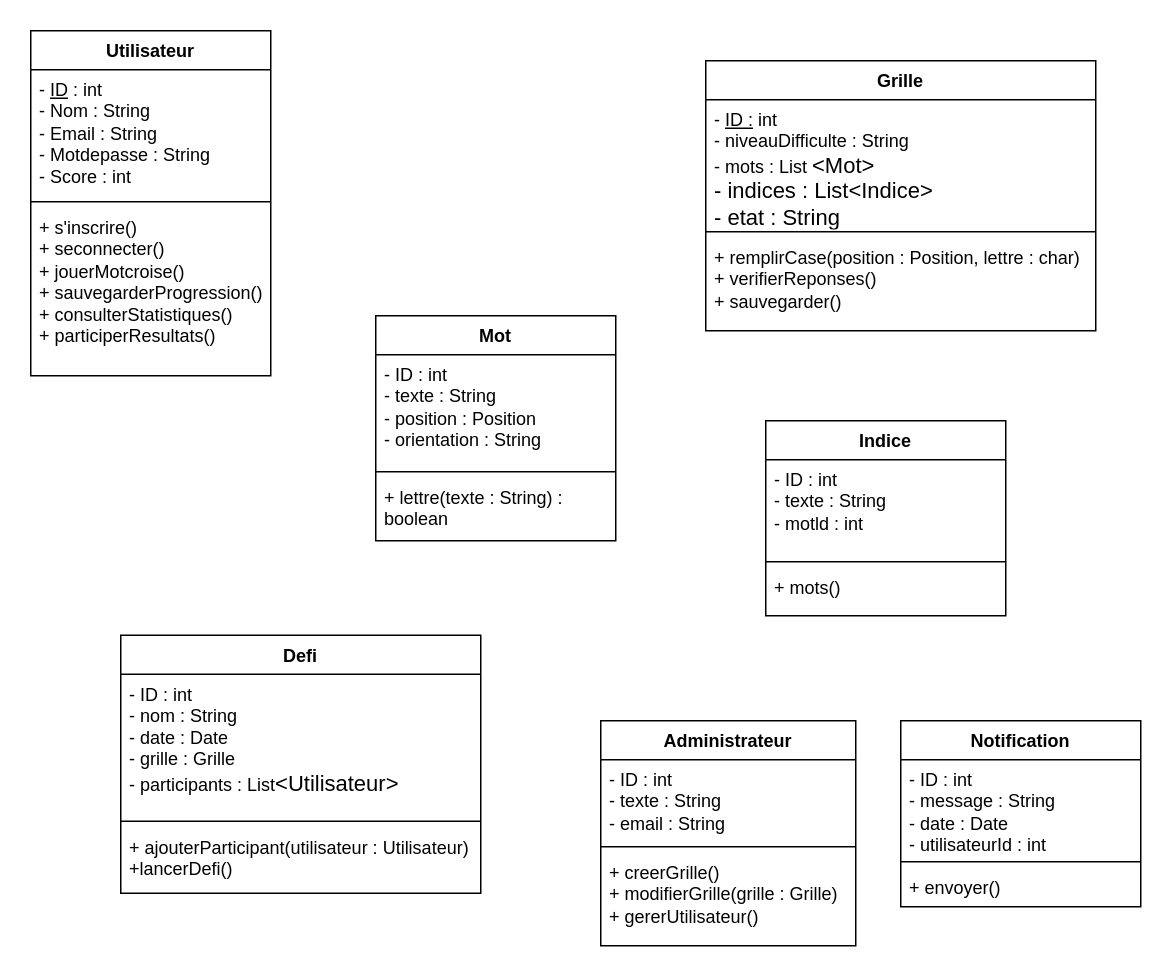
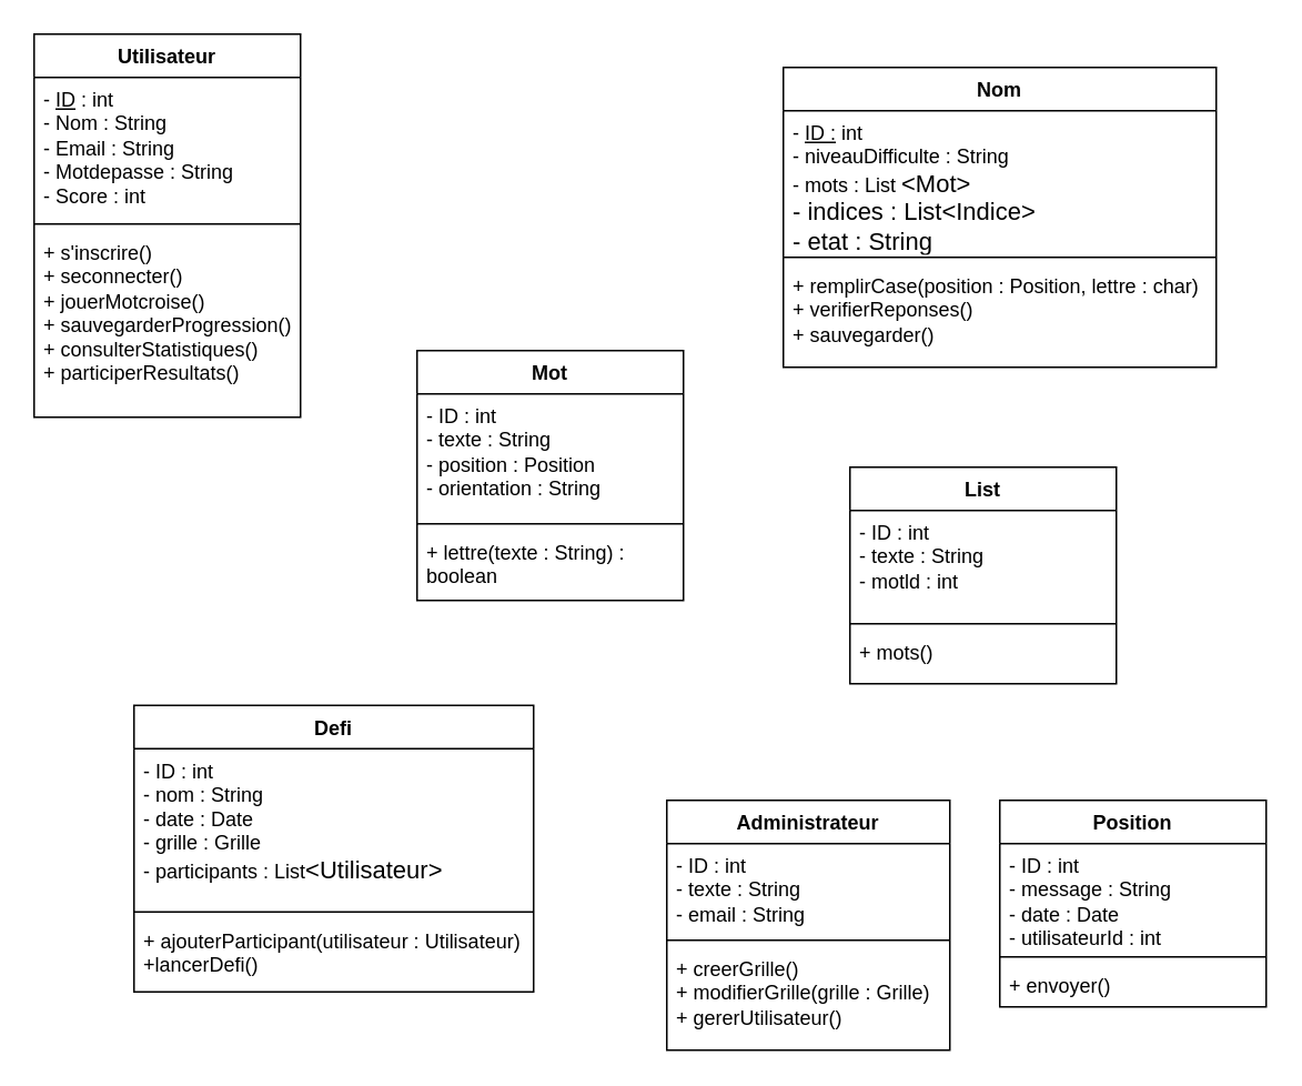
- <mxCell id="10" value="Grille" style="swimlane;fontStyle=1;align=center;verticalAlign=top;childLayout=stackLayout;horizontal=1;startSize=26;horizontalStack=0;resizeParent=1;resizeParentMax=0;resizeLast=0;collapsible=1;marginBottom=0;whiteSpace=wrap;html=1;" vertex="1" parent="1"><mxGeometry x="470" y="40" width="260" height="180" as="geometry" /></mxCell>
+ <mxCell id="10" value="Nom" style="swimlane;fontStyle=1;align=center;verticalAlign=top;childLayout=stackLayout;horizontal=1;startSize=26;horizontalStack=0;resizeParent=1;resizeParentMax=0;resizeLast=0;collapsible=1;marginBottom=0;whiteSpace=wrap;html=1;" vertex="1" parent="1"><mxGeometry x="470" y="40" width="260" height="180" as="geometry" /></mxCell>
- <mxCell id="14" value="Indice" style="swimlane;fontStyle=1;align=center;verticalAlign=top;childLayout=stackLayout;horizontal=1;startSize=26;horizontalStack=0;resizeParent=1;resizeParentMax=0;resizeLast=0;collapsible=1;marginBottom=0;whiteSpace=wrap;html=1;" vertex="1" parent="1"><mxGeometry x="510" y="280" width="160" height="130" as="geometry" /></mxCell>
+ <mxCell id="14" value="List" style="swimlane;fontStyle=1;align=center;verticalAlign=top;childLayout=stackLayout;horizontal=1;startSize=26;horizontalStack=0;resizeParent=1;resizeParentMax=0;resizeLast=0;collapsible=1;marginBottom=0;whiteSpace=wrap;html=1;" vertex="1" parent="1"><mxGeometry x="510" y="280" width="160" height="130" as="geometry" /></mxCell>
- <mxCell id="26" value="Notification" style="swimlane;fontStyle=1;align=center;verticalAlign=top;childLayout=stackLayout;horizontal=1;startSize=26;horizontalStack=0;resizeParent=1;resizeParentMax=0;resizeLast=0;collapsible=1;marginBottom=0;whiteSpace=wrap;html=1;" vertex="1" parent="1"><mxGeometry x="600" y="480" width="160" height="124" as="geometry" /></mxCell>
+ <mxCell id="26" value="Position" style="swimlane;fontStyle=1;align=center;verticalAlign=top;childLayout=stackLayout;horizontal=1;startSize=26;horizontalStack=0;resizeParent=1;resizeParentMax=0;resizeLast=0;collapsible=1;marginBottom=0;whiteSpace=wrap;html=1;" vertex="1" parent="1"><mxGeometry x="600" y="480" width="160" height="124" as="geometry" /></mxCell>
